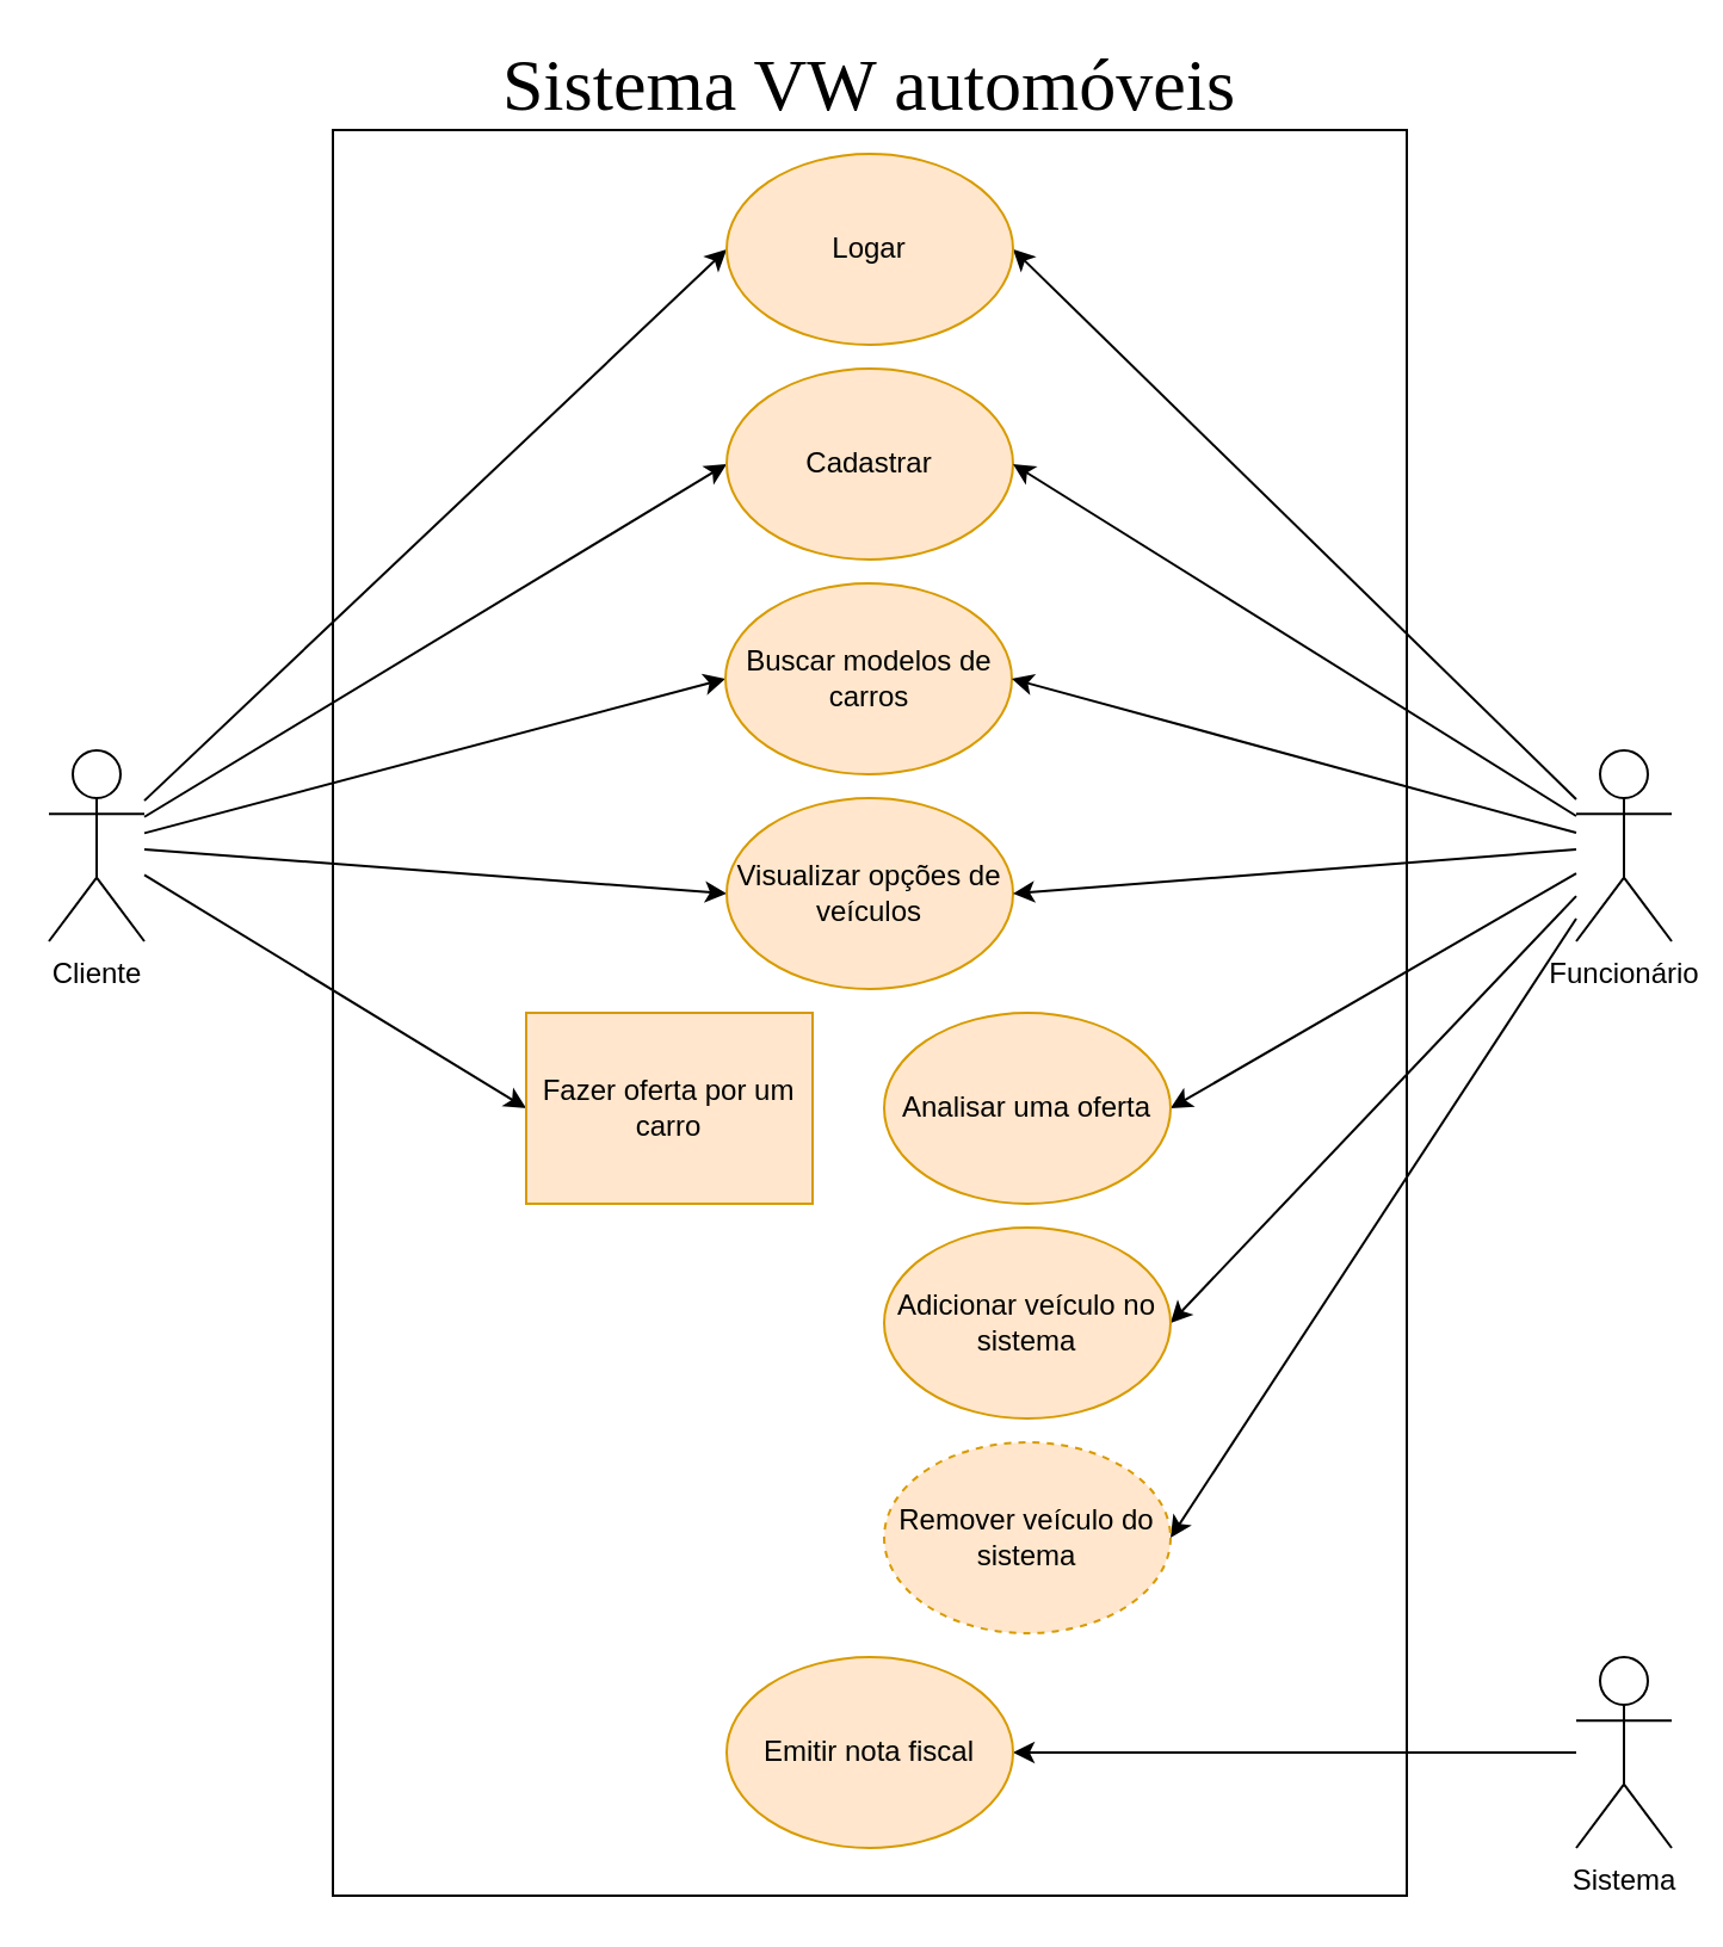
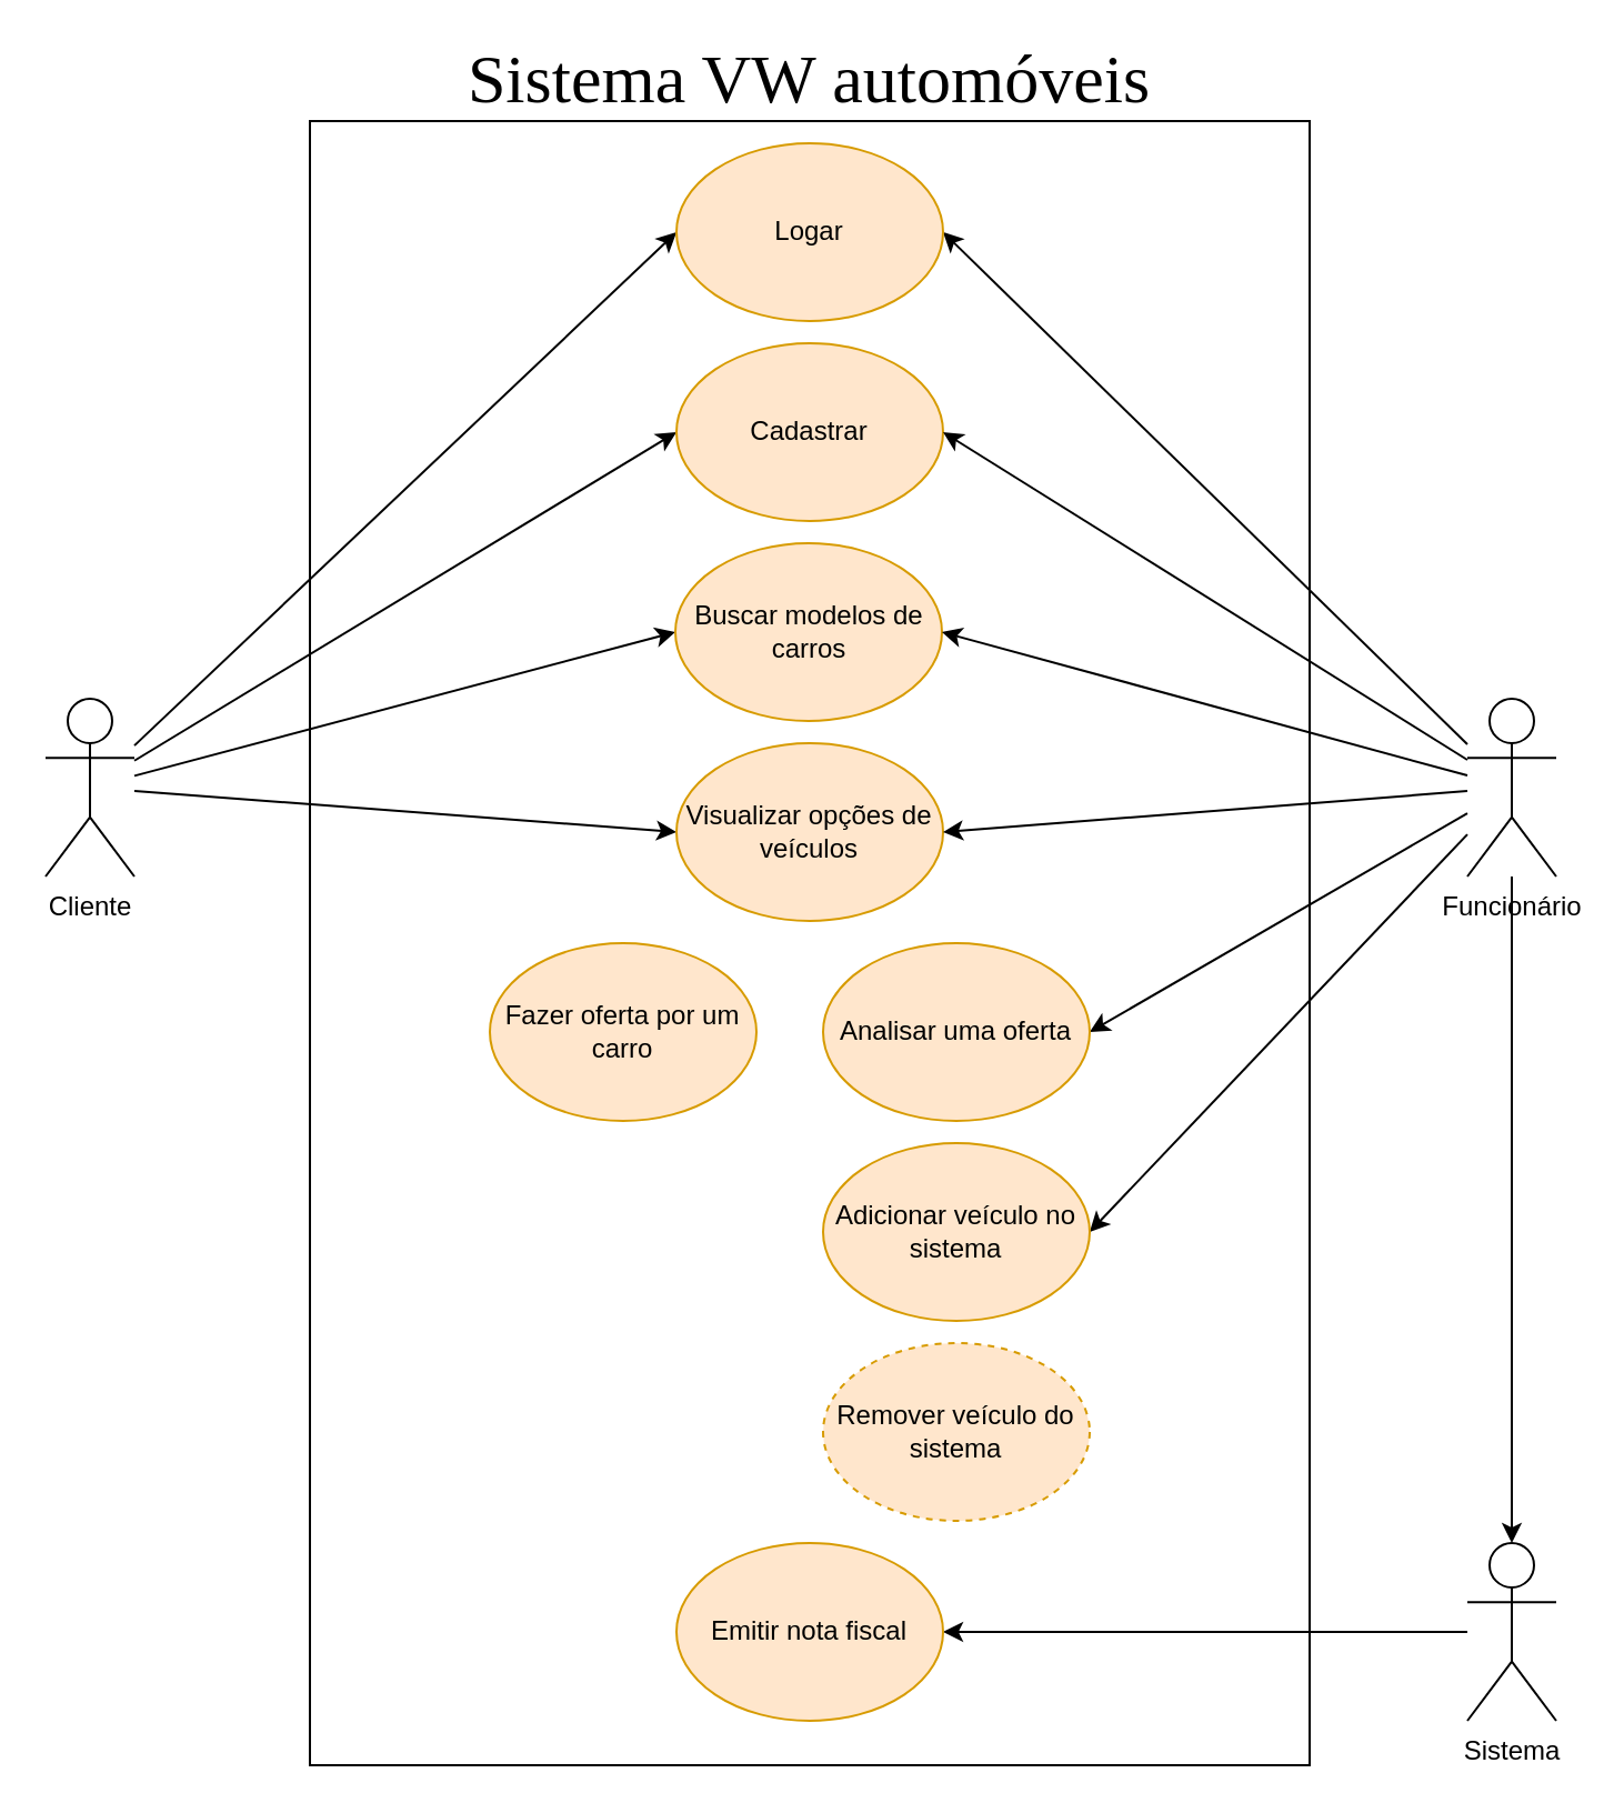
- <mxCell id="6" style="edgeStyle=none;rounded=0;orthogonalLoop=1;jettySize=auto;html=1;entryX=0;entryY=0.5;entryDx=0;entryDy=0;" edge="1" parent="1" source="8" target="13"><mxGeometry relative="1" as="geometry" /></mxCell>
- <mxCell id="13" value="Fazer oferta por um carro" style="whiteSpace=wrap;html=1;fillColor=#ffe6cc;strokeColor=#d79b00;rounded=0;" vertex="1" parent="1"><mxGeometry x="220" y="424" width="120" height="80" as="geometry" /></mxCell>
+ <mxCell id="13" value="Fazer oferta por um carro" style="ellipse;whiteSpace=wrap;html=1;fillColor=#ffe6cc;strokeColor=#d79b00;" vertex="1" parent="1"><mxGeometry x="220" y="424" width="120" height="80" as="geometry" /></mxCell>
- <mxCell id="16" style="edgeStyle=none;rounded=0;orthogonalLoop=1;jettySize=auto;html=1;entryX=1;entryY=0.5;entryDx=0;entryDy=0;" edge="1" parent="1" source="21" target="24"><mxGeometry relative="1" as="geometry" /></mxCell>
+ <mxCell id="16" style="edgeStyle=none;rounded=0;orthogonalLoop=1;jettySize=auto;html=1;" edge="1" parent="1" source="21" target="26"><mxGeometry relative="1" as="geometry" /></mxCell>
